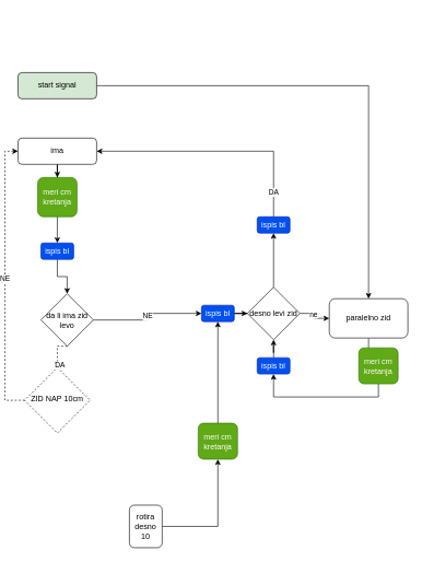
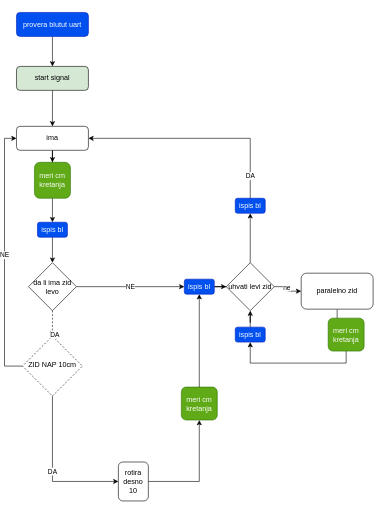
+ <mxCell id="12" value="provera blutut uart" style="rounded=1;whiteSpace=wrap;html=1;fillColor=#0050ef;fontColor=#ffffff;strokeColor=#001DBC;" vertex="1" parent="1"><mxGeometry x="20" y="20" width="120" height="40" as="geometry" /></mxCell>
+ <mxCell id="11" style="edgeStyle=orthogonalEdgeStyle;rounded=0;orthogonalLoop=1;jettySize=auto;html=1;exitX=0.5;exitY=1;exitDx=0;exitDy=0;entryX=0.5;entryY=0;entryDx=0;entryDy=0;" edge="1" parent="1" source="12" target="3"><mxGeometry relative="1" as="geometry" /></mxCell>
- <mxCell id="2" value="" style="edgeStyle=orthogonalEdgeStyle;rounded=0;orthogonalLoop=1;jettySize=auto;html=1;" edge="1" parent="1" source="3" target="21"><mxGeometry relative="1" as="geometry" /></mxCell>
+ <mxCell id="2" value="" style="edgeStyle=orthogonalEdgeStyle;rounded=0;orthogonalLoop=1;jettySize=auto;html=1;" edge="1" parent="1" source="3" target="10"><mxGeometry relative="1" as="geometry" /></mxCell>
- <mxCell id="5" value="NE" style="edgeStyle=orthogonalEdgeStyle;rounded=0;orthogonalLoop=1;jettySize=auto;html=1;exitX=0;exitY=0.5;exitDx=0;exitDy=0;entryX=0;entryY=0.5;entryDx=0;entryDy=0;dashed=1;" edge="1" parent="1" source="6" target="10"><mxGeometry relative="1" as="geometry" /></mxCell>
+ <mxCell id="5" value="NE" style="edgeStyle=orthogonalEdgeStyle;rounded=0;orthogonalLoop=1;jettySize=auto;html=1;exitX=0;exitY=0.5;exitDx=0;exitDy=0;entryX=0;entryY=0.5;entryDx=0;entryDy=0;" edge="1" parent="1" source="6" target="10"><mxGeometry relative="1" as="geometry" /></mxCell>
- <mxCell id="17" value="desno levi zid&lt;br&gt;" style="rhombus;whiteSpace=wrap;html=1;" vertex="1" parent="1"><mxGeometry x="370" y="437.5" width="80" height="80" as="geometry" /></mxCell>
+ <mxCell id="17" value="uhvati levi zid&lt;br&gt;" style="rhombus;whiteSpace=wrap;html=1;" vertex="1" parent="1"><mxGeometry x="370" y="437.5" width="80" height="80" as="geometry" /></mxCell>
- <mxCell id="34" value="da li ima zid levo" style="rhombus;whiteSpace=wrap;html=1;" vertex="1" parent="1"><mxGeometry x="55" y="447.5" width="80" height="80" as="geometry" /></mxCell>
+ <mxCell id="34" value="da li ima zid levo" style="rhombus;whiteSpace=wrap;html=1;" vertex="1" parent="1"><mxGeometry x="40" y="437.5" width="80" height="80" as="geometry" /></mxCell>
+ <mxCell id="4" value="DA" style="edgeStyle=orthogonalEdgeStyle;rounded=0;orthogonalLoop=1;jettySize=auto;html=1;entryX=0;entryY=0.5;entryDx=0;entryDy=0;" edge="1" parent="1" source="6" target="19"><mxGeometry relative="1" as="geometry"><mxPoint x="80" y="780" as="targetPoint" /><Array as="points"><mxPoint x="80" y="803" /></Array></mxGeometry></mxCell>
